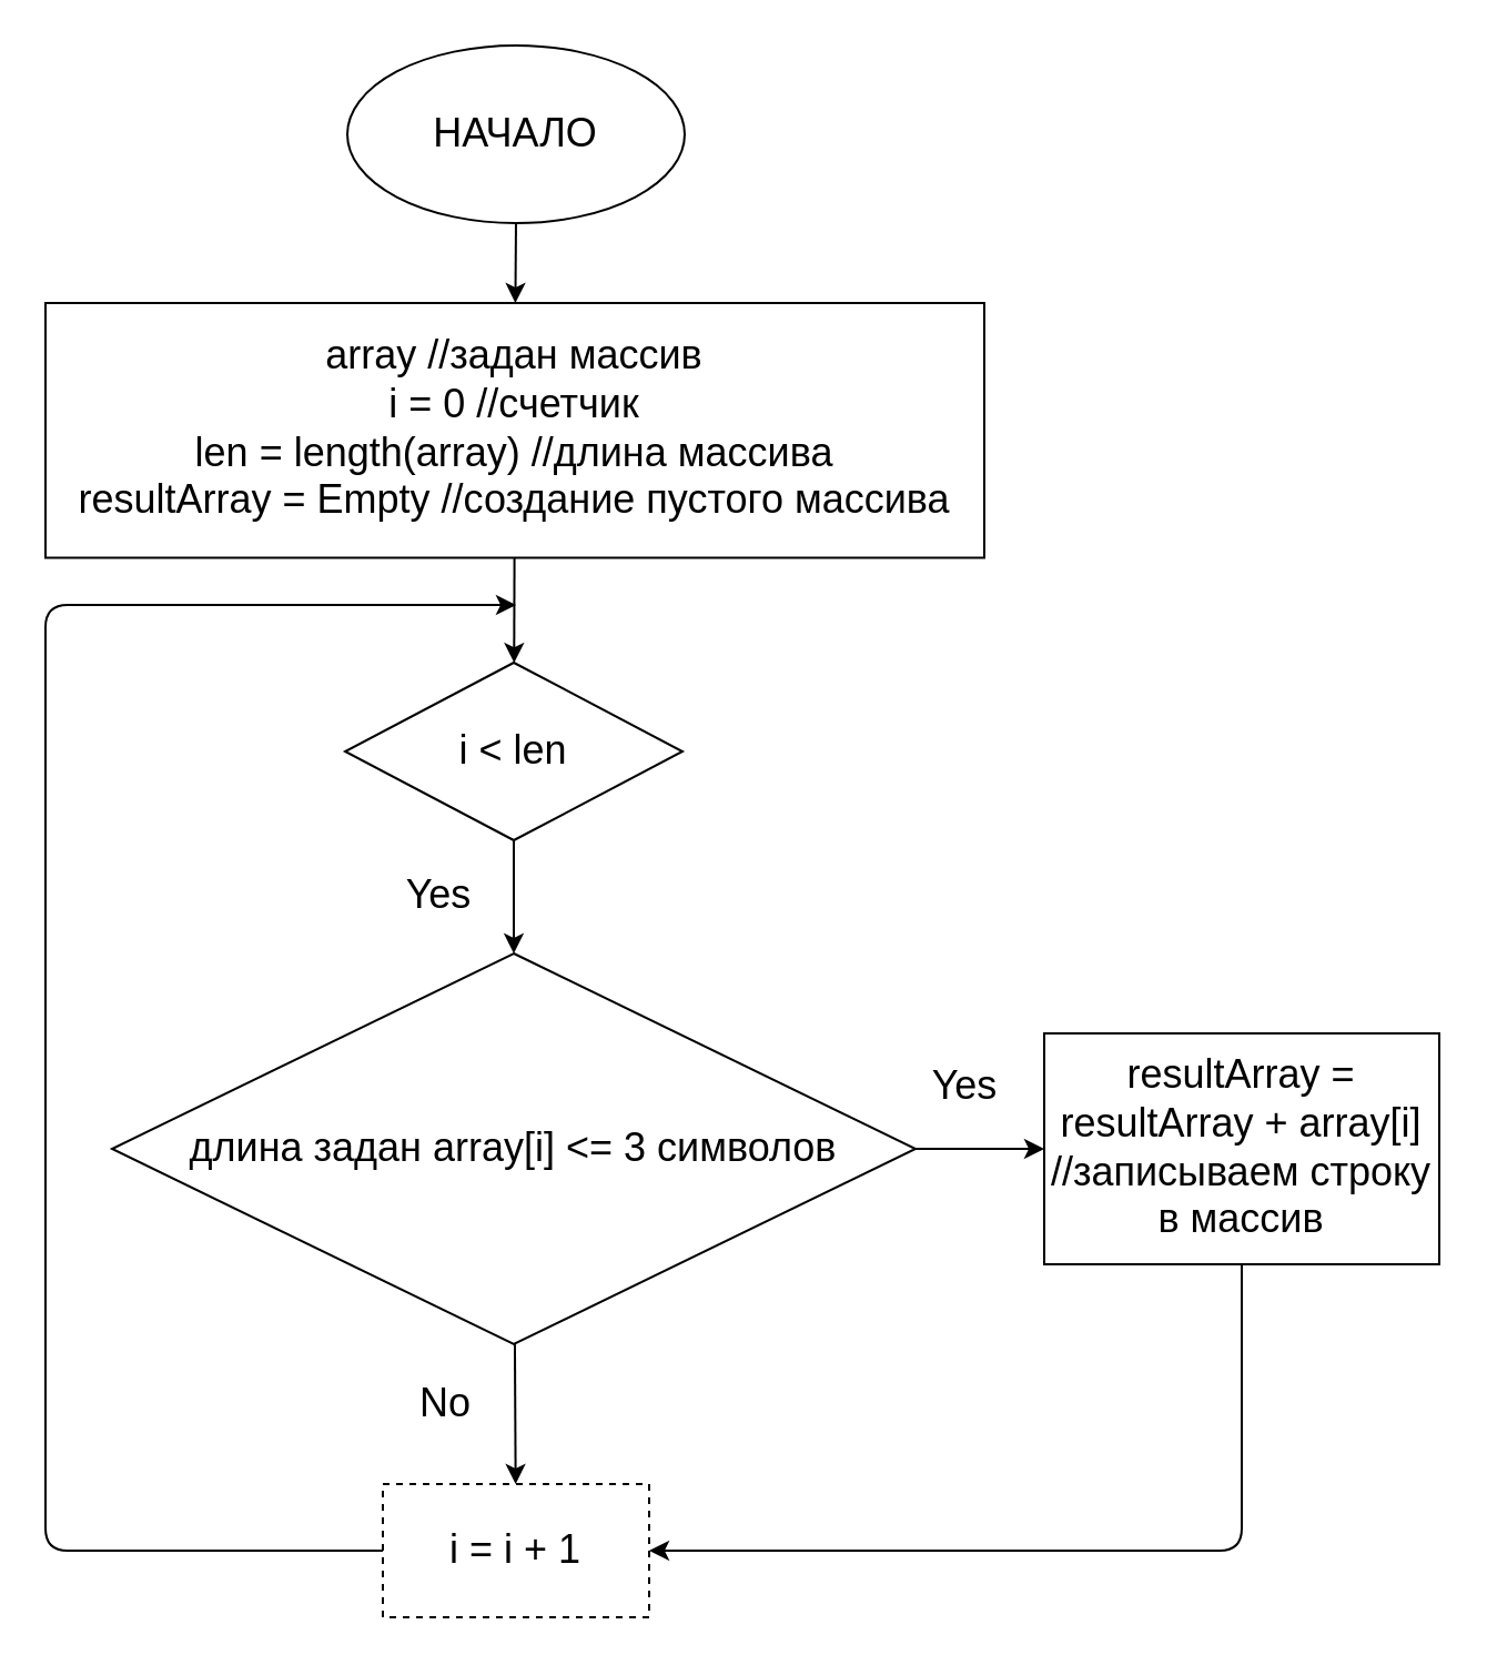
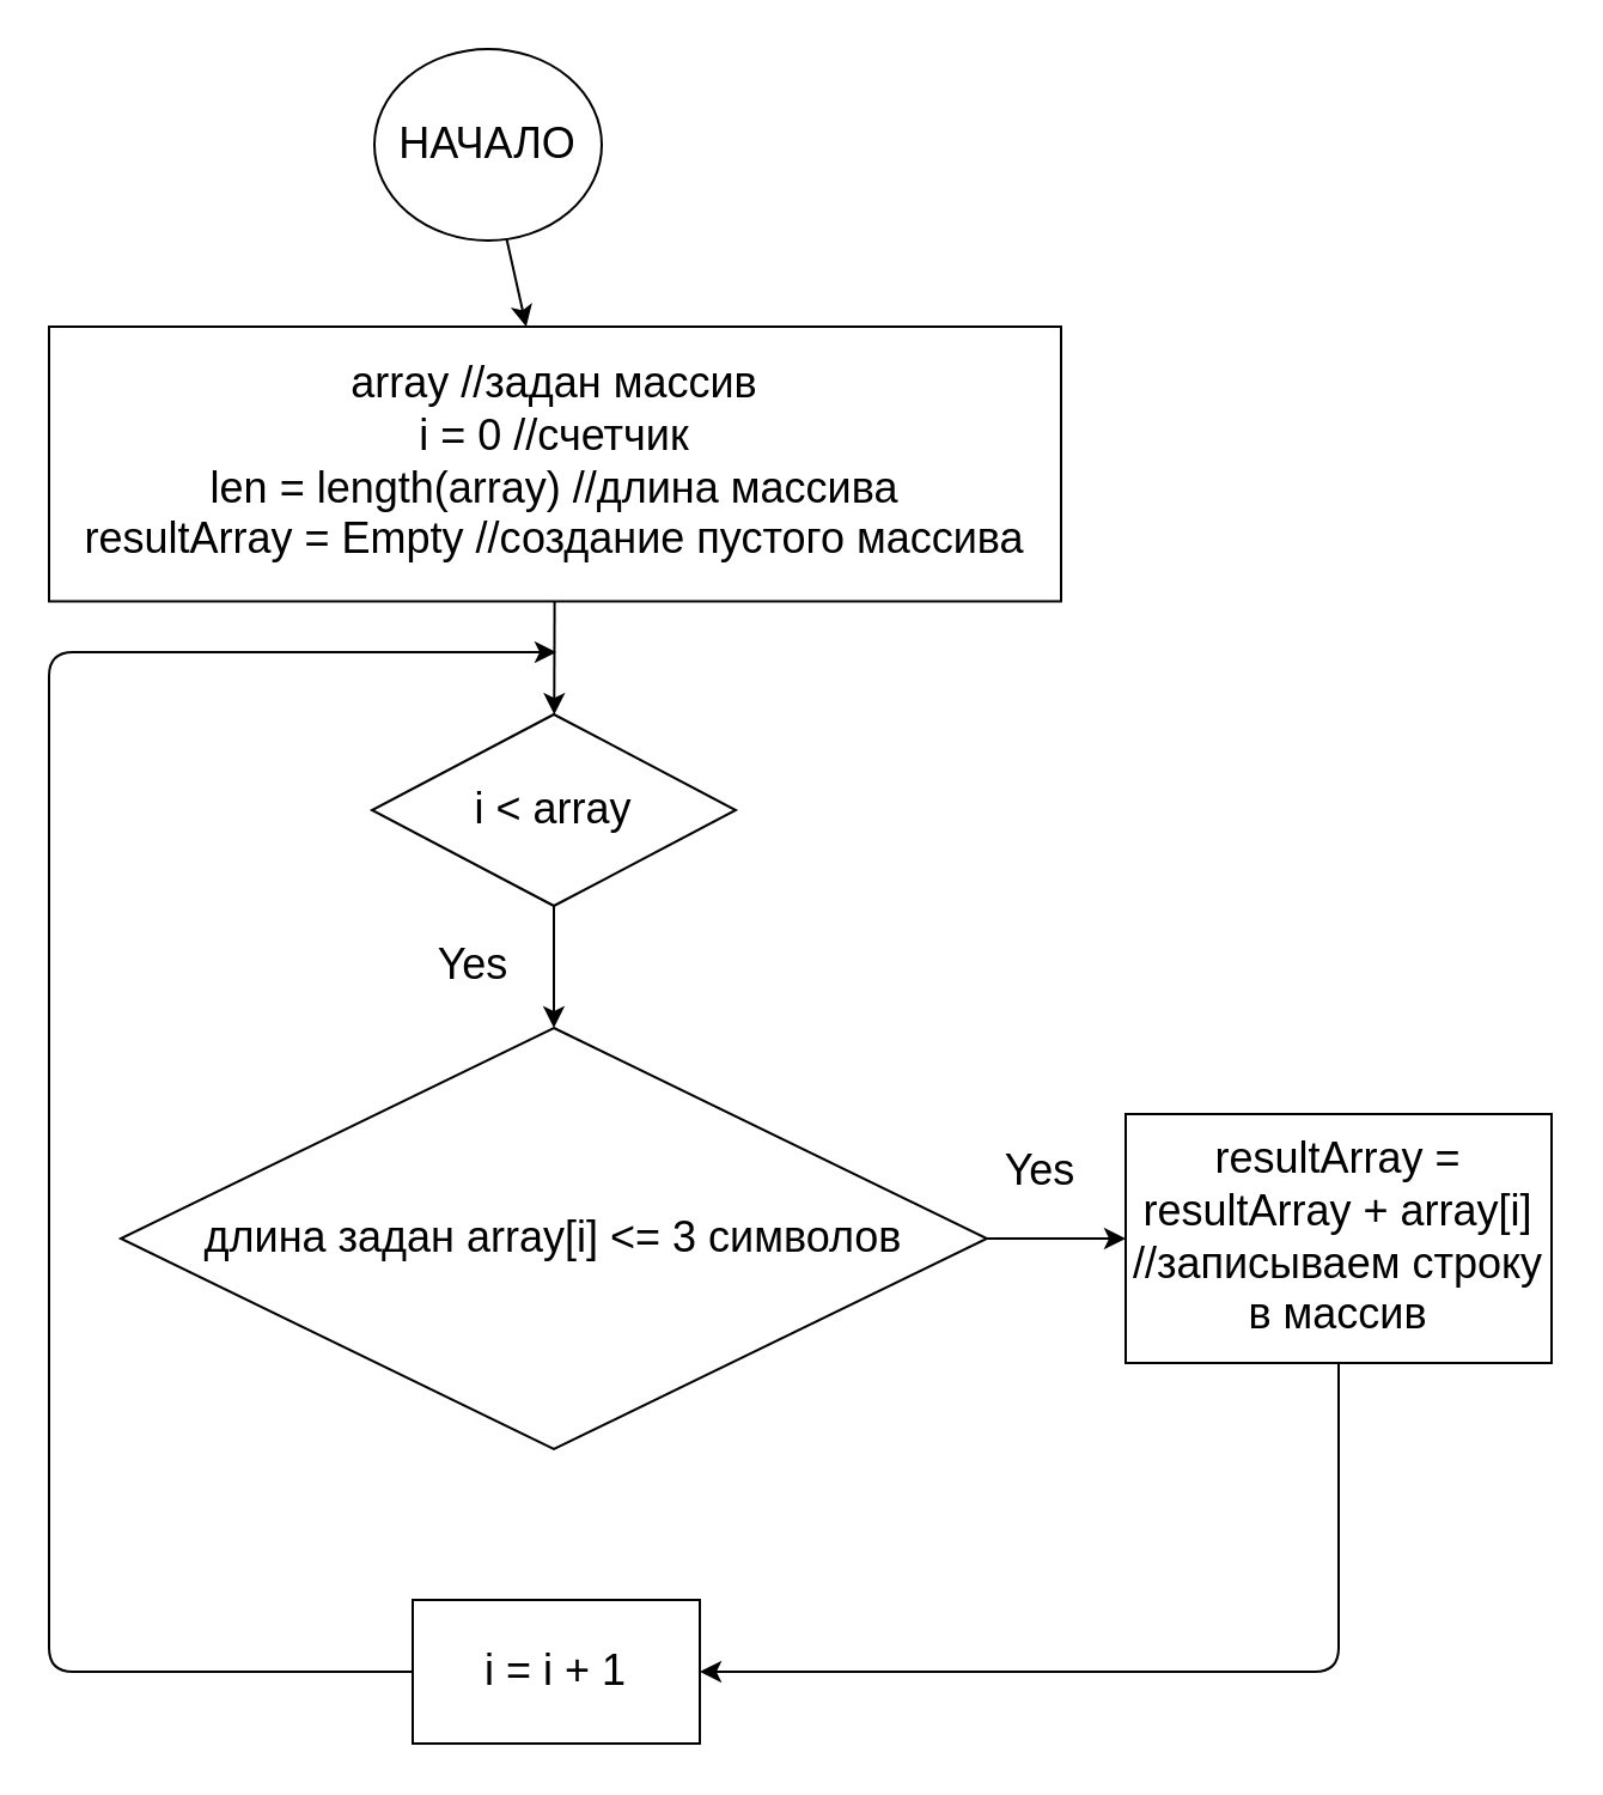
- <mxCell id="3" value="&lt;font style=&quot;font-size: 18px&quot;&gt;НАЧАЛО&lt;/font&gt;" style="ellipse;whiteSpace=wrap;html=1;" parent="1" vertex="1"><mxGeometry x="156" width="152" height="80" as="geometry" y="20" /></mxCell>
+ <mxCell id="3" value="&lt;font style=&quot;font-size: 18px&quot;&gt;НАЧАЛО&lt;/font&gt;" style="ellipse;whiteSpace=wrap;html=1;" parent="1" vertex="1"><mxGeometry x="156" y="20" width="95" height="80" as="geometry" /></mxCell>
- <mxCell id="8" value="&lt;font style=&quot;font-size: 18px&quot;&gt;i &amp;lt; len&lt;/font&gt;" style="rhombus;whiteSpace=wrap;html=1;" parent="1" vertex="1"><mxGeometry x="155" y="298" width="152" height="80" as="geometry" /></mxCell>
+ <mxCell id="8" value="&lt;font style=&quot;font-size: 18px&quot;&gt;i &amp;lt; array&lt;/font&gt;" style="rhombus;whiteSpace=wrap;html=1;" parent="1" vertex="1"><mxGeometry x="155" y="298" width="152" height="80" as="geometry" /></mxCell>
- <mxCell id="10" value="No" style="edgeStyle=none;jumpSize=10;html=1;fontSize=18;strokeWidth=1;" edge="1" parent="1" source="11" target="15"><mxGeometry x="-0.144" y="-32" relative="1" as="geometry"><mxPoint as="offset" /></mxGeometry></mxCell>
- <mxCell id="15" value="i = i + 1" style="whiteSpace=wrap;html=1;fontSize=18;dashed=1;" vertex="1" parent="1"><mxGeometry x="172" y="668" width="120" height="60" as="geometry" /></mxCell>
+ <mxCell id="15" value="i = i + 1" style="whiteSpace=wrap;html=1;fontSize=18;" vertex="1" parent="1"><mxGeometry x="172" y="668" width="120" height="60" as="geometry" /></mxCell>
